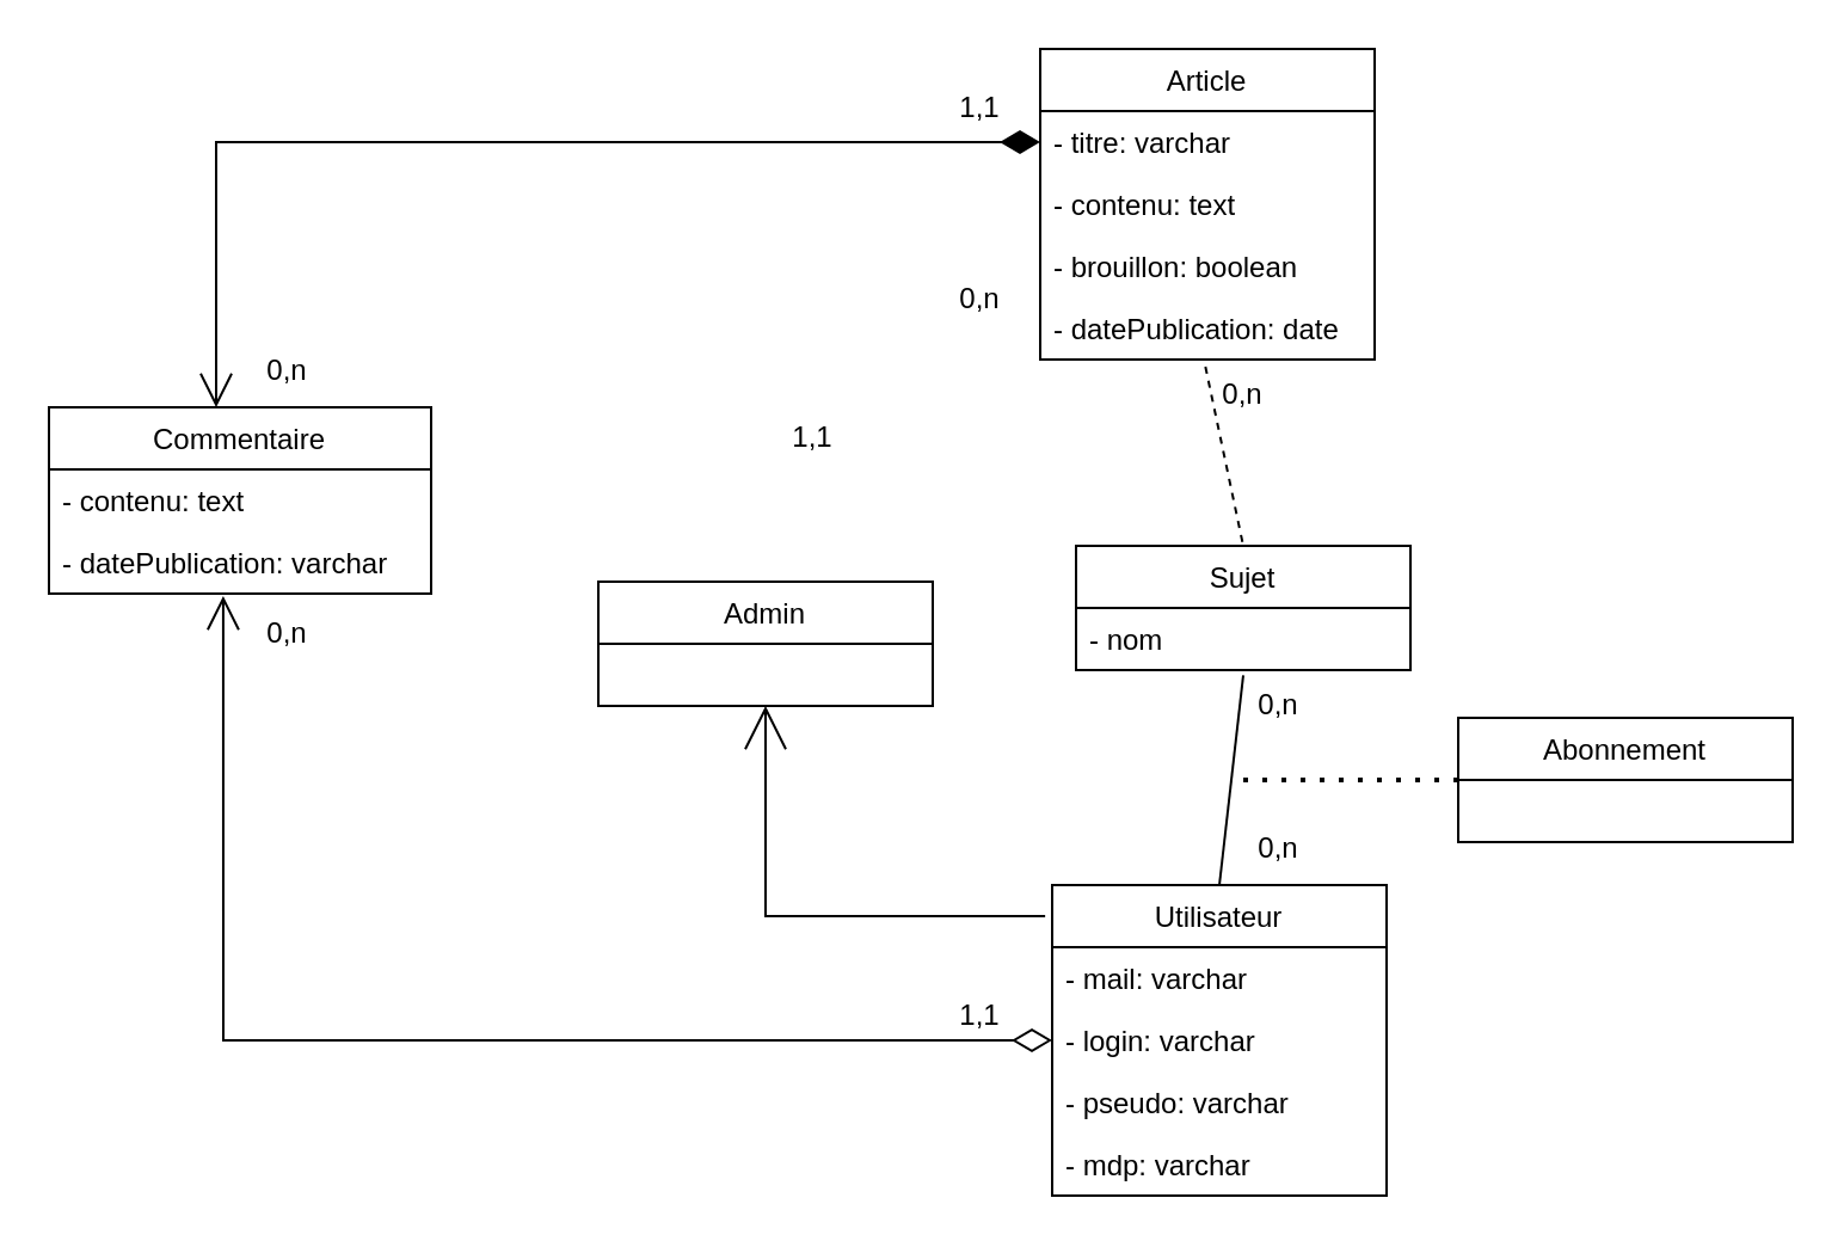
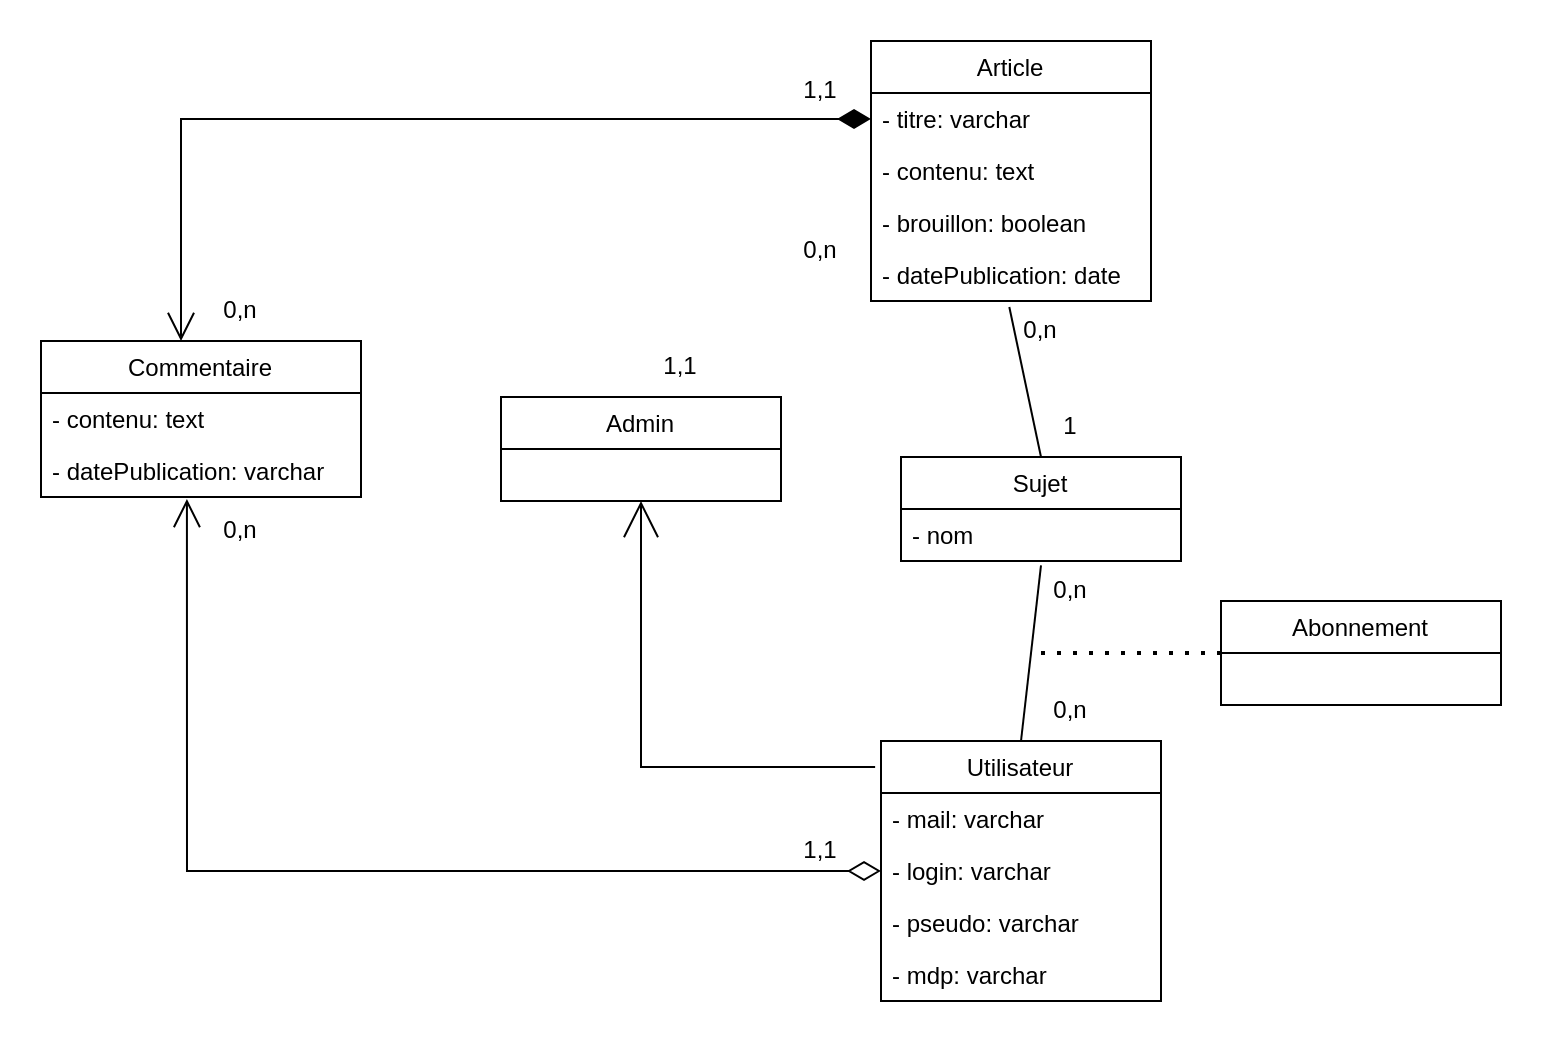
- <mxCell id="27" value="" style="endArrow=none;html=1;rounded=0;entryX=0.5;entryY=0;entryDx=0;entryDy=0;exitX=0.494;exitY=1.115;exitDx=0;exitDy=0;exitPerimeter=0;dashed=1;" edge="1" parent="1" source="11" target="25"><mxGeometry width="50" height="50" relative="1" as="geometry"><mxPoint x="390" y="270" as="sourcePoint" /><mxPoint x="440" y="220" as="targetPoint" /></mxGeometry></mxCell>
+ <mxCell id="27" value="" style="endArrow=none;html=1;rounded=0;entryX=0.5;entryY=0;entryDx=0;entryDy=0;exitX=0.494;exitY=1.115;exitDx=0;exitDy=0;exitPerimeter=0;" edge="1" parent="1" source="11" target="25"><mxGeometry width="50" height="50" relative="1" as="geometry"><mxPoint x="390" y="270" as="sourcePoint" /><mxPoint x="440" y="220" as="targetPoint" /></mxGeometry></mxCell>
+ <mxCell id="29" value="1" style="text;html=1;strokeColor=none;fillColor=none;align=center;verticalAlign=middle;whiteSpace=wrap;rounded=0;" vertex="1" parent="1"><mxGeometry x="505" y="198" width="60" height="30" as="geometry" /></mxCell>
- <mxCell id="21" value="Admin" style="swimlane;fontStyle=0;childLayout=stackLayout;horizontal=1;startSize=26;fillColor=none;horizontalStack=0;resizeParent=1;resizeParentMax=0;resizeLast=0;collapsible=1;marginBottom=0;" vertex="1" parent="1"><mxGeometry x="250" y="243" width="140" height="52" as="geometry" /></mxCell>
+ <mxCell id="21" value="Admin" style="swimlane;fontStyle=0;childLayout=stackLayout;horizontal=1;startSize=26;fillColor=none;horizontalStack=0;resizeParent=1;resizeParentMax=0;resizeLast=0;collapsible=1;marginBottom=0;" vertex="1" parent="1"><mxGeometry x="250" y="198" width="140" height="52" as="geometry" /></mxCell>
